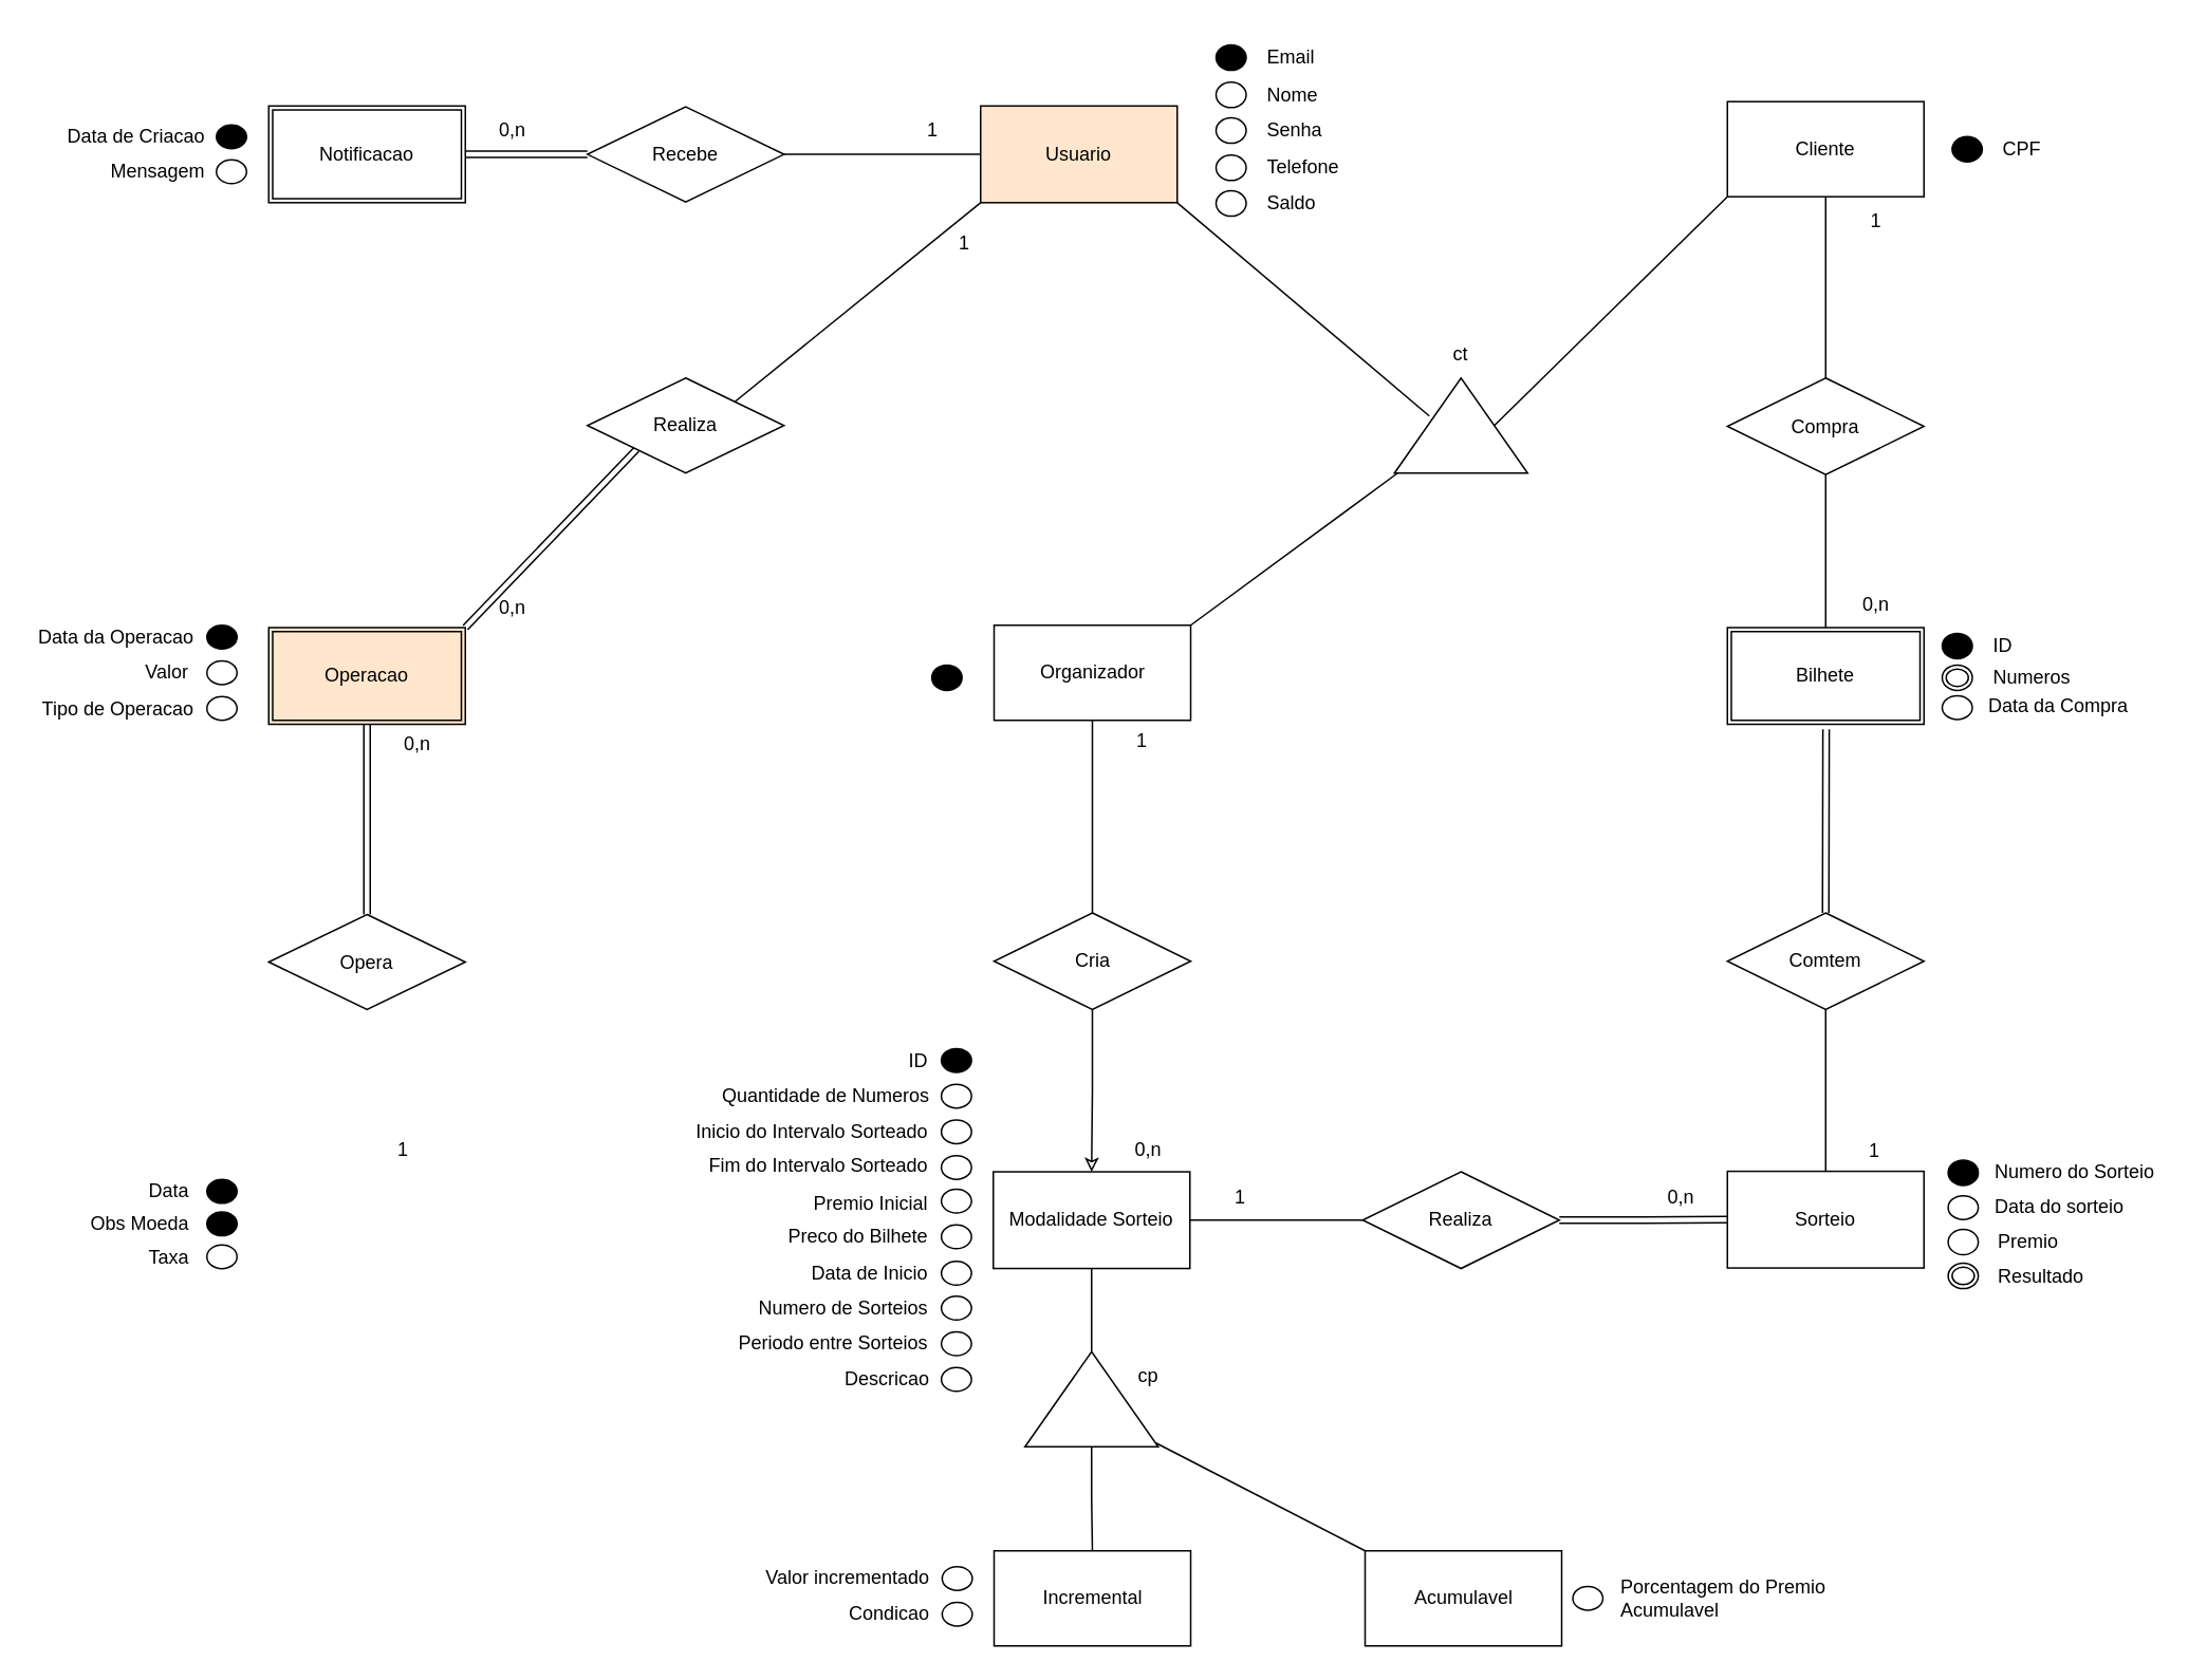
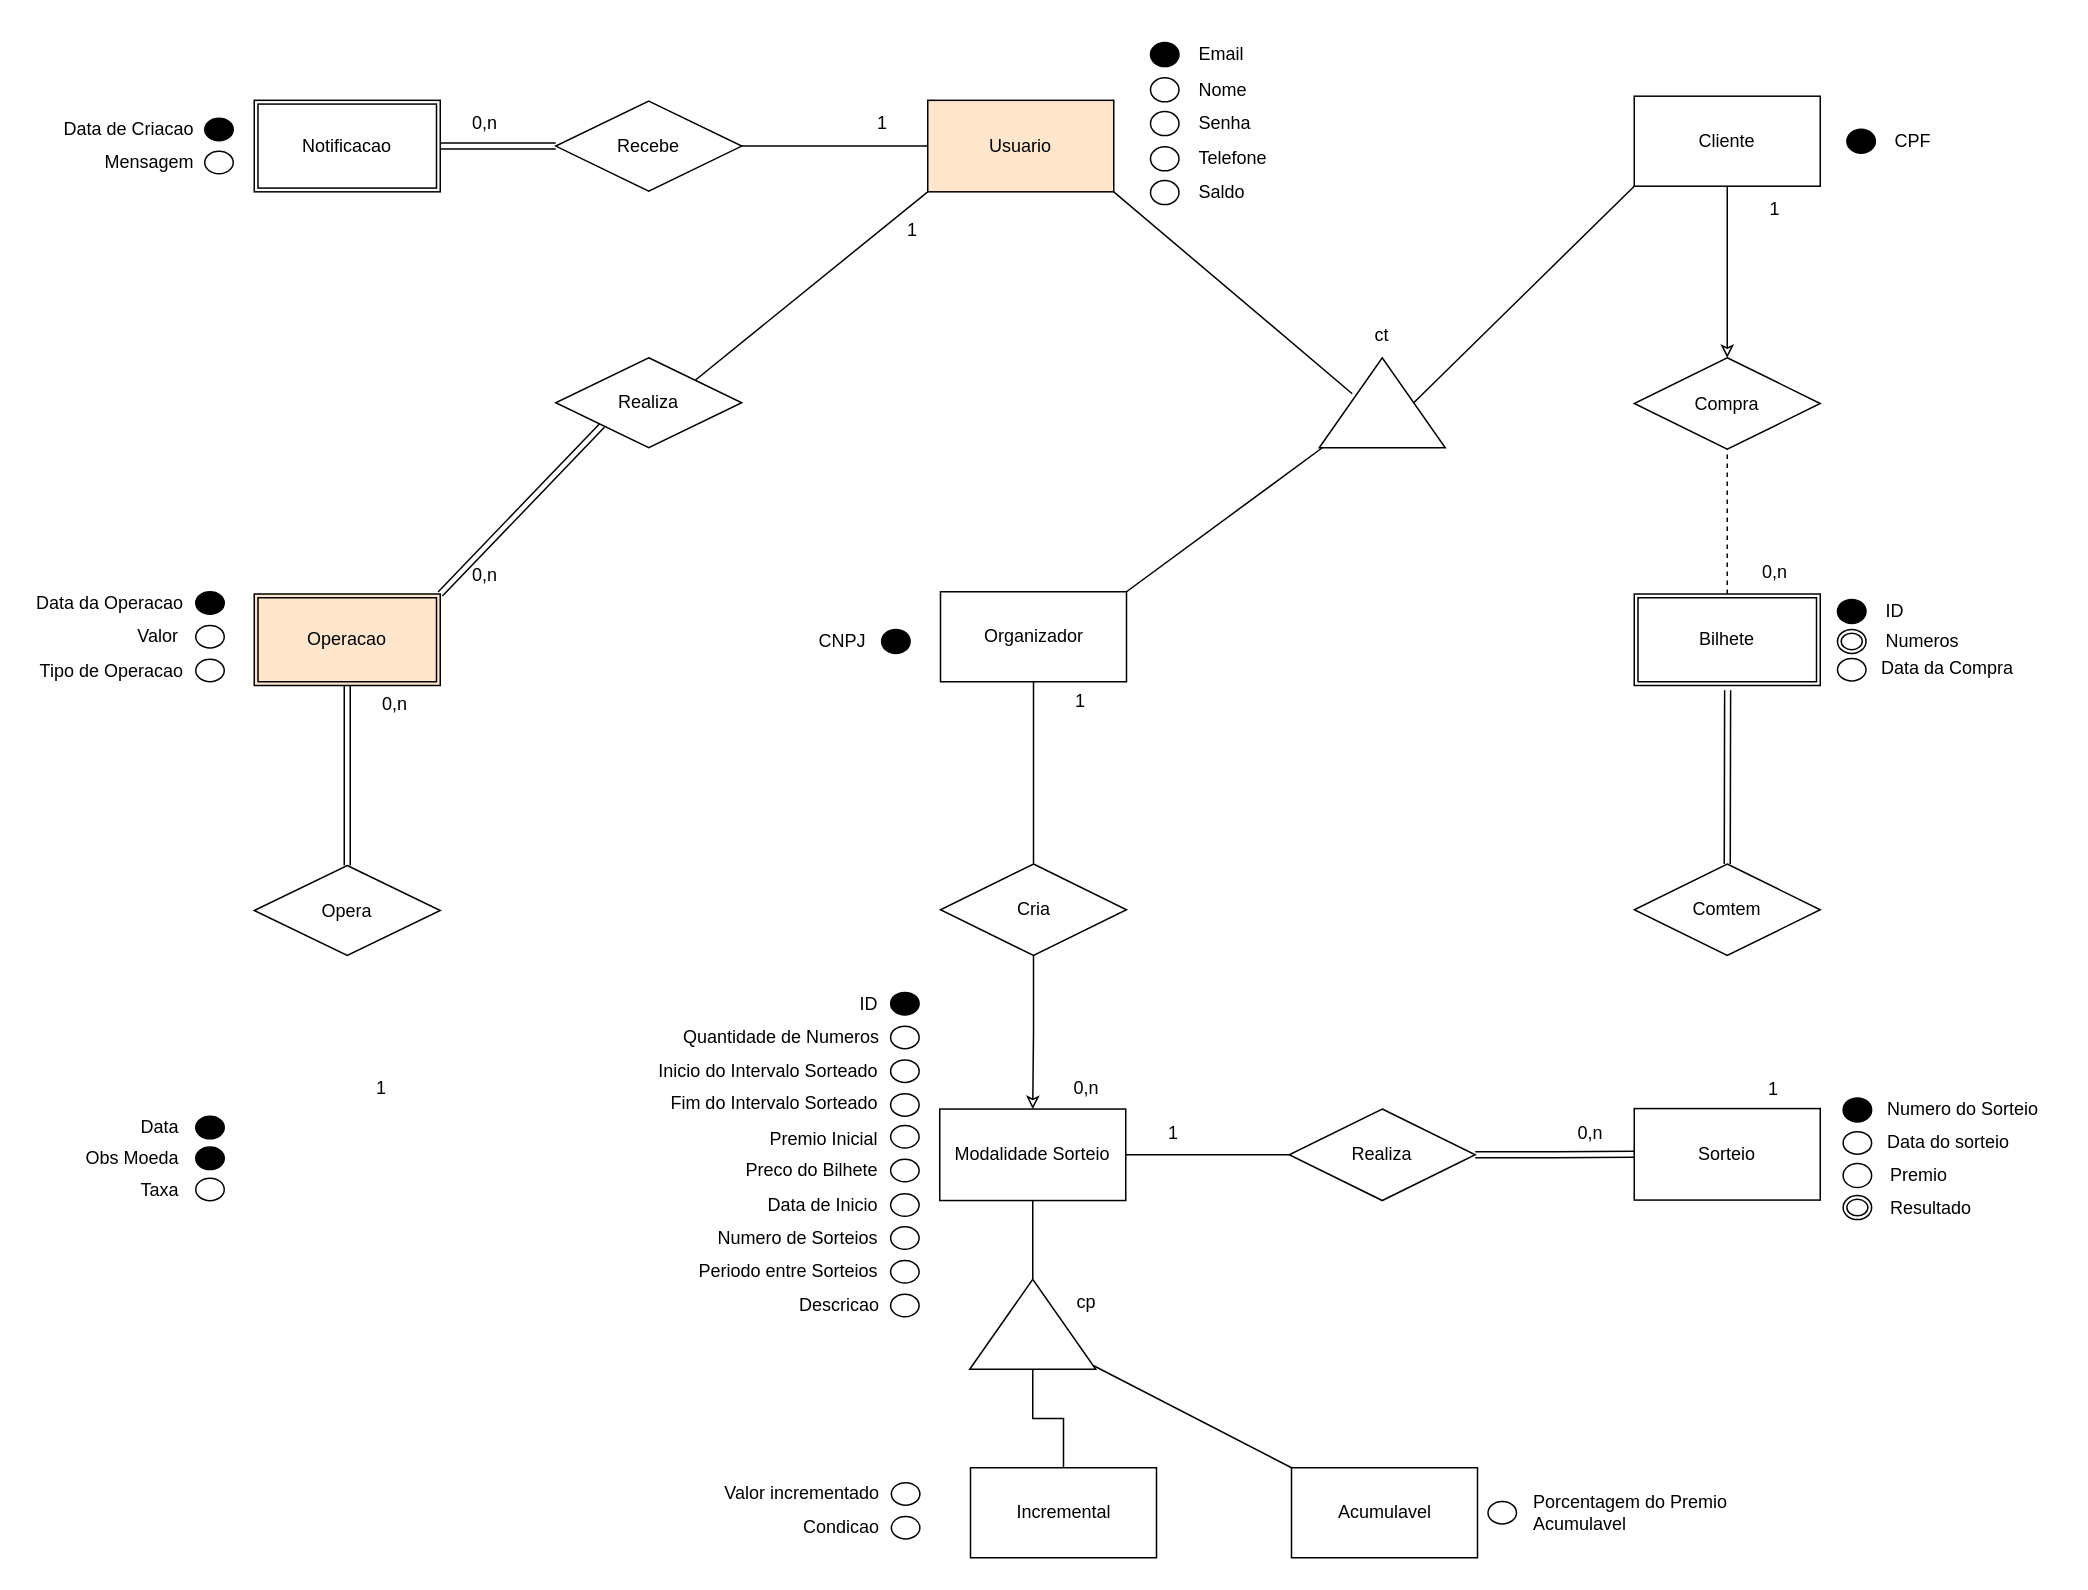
- <mxCell id="95" style="edgeStyle=none;rounded=0;orthogonalLoop=1;jettySize=auto;html=1;exitX=0.5;exitY=1;exitDx=0;exitDy=0;entryX=0.5;entryY=0;entryDx=0;entryDy=0;endArrow=none;endFill=0;" parent="1" source="96" target="8" edge="1"><mxGeometry relative="1" as="geometry" /></mxCell>
+ <mxCell id="95" style="edgeStyle=none;rounded=0;orthogonalLoop=1;jettySize=auto;html=1;exitX=0.5;exitY=1;exitDx=0;exitDy=0;entryX=0.5;entryY=0;entryDx=0;entryDy=0;endArrow=classic;endFill=0;" parent="1" source="96" target="8" edge="1"><mxGeometry relative="1" as="geometry" /></mxCell>
- <mxCell id="6" style="edgeStyle=none;rounded=0;orthogonalLoop=1;jettySize=auto;html=1;exitX=0.5;exitY=0;exitDx=0;exitDy=0;entryX=0.5;entryY=1;entryDx=0;entryDy=0;endArrow=none;endFill=0;" parent="1" source="7" target="8" edge="1"><mxGeometry relative="1" as="geometry" /></mxCell>
+ <mxCell id="6" style="edgeStyle=none;rounded=0;orthogonalLoop=1;jettySize=auto;html=1;exitX=0.5;exitY=0;exitDx=0;exitDy=0;entryX=0.5;entryY=1;entryDx=0;entryDy=0;endArrow=none;endFill=0;dashed=1;" parent="1" source="7" target="8" edge="1"><mxGeometry relative="1" as="geometry" /></mxCell>
+ <mxCell id="127" value="CNPJ" style="text;html=1;strokeColor=none;fillColor=none;align=right;verticalAlign=middle;whiteSpace=wrap;rounded=0;" parent="1" vertex="1"><mxGeometry x="514.75" y="411.62" width="64" height="31" as="geometry" /></mxCell>
- <mxCell id="10" style="edgeStyle=orthogonalEdgeStyle;rounded=0;orthogonalLoop=1;jettySize=auto;html=1;exitX=0.5;exitY=1;exitDx=0;exitDy=0;entryX=0.5;entryY=0;entryDx=0;entryDy=0;endArrow=none;endFill=0;" parent="1" source="11" target="51" edge="1"><mxGeometry relative="1" as="geometry" /></mxCell>
- <mxCell id="46" value="Incremental" style="rounded=0;whiteSpace=wrap;html=1;" parent="1" vertex="1"><mxGeometry x="626.5" y="978" width="124" height="60" as="geometry" /></mxCell>
+ <mxCell id="46" value="Incremental" style="rounded=0;whiteSpace=wrap;html=1;" parent="1" vertex="1"><mxGeometry x="646.5" y="978" width="124" height="60" as="geometry" /></mxCell>
